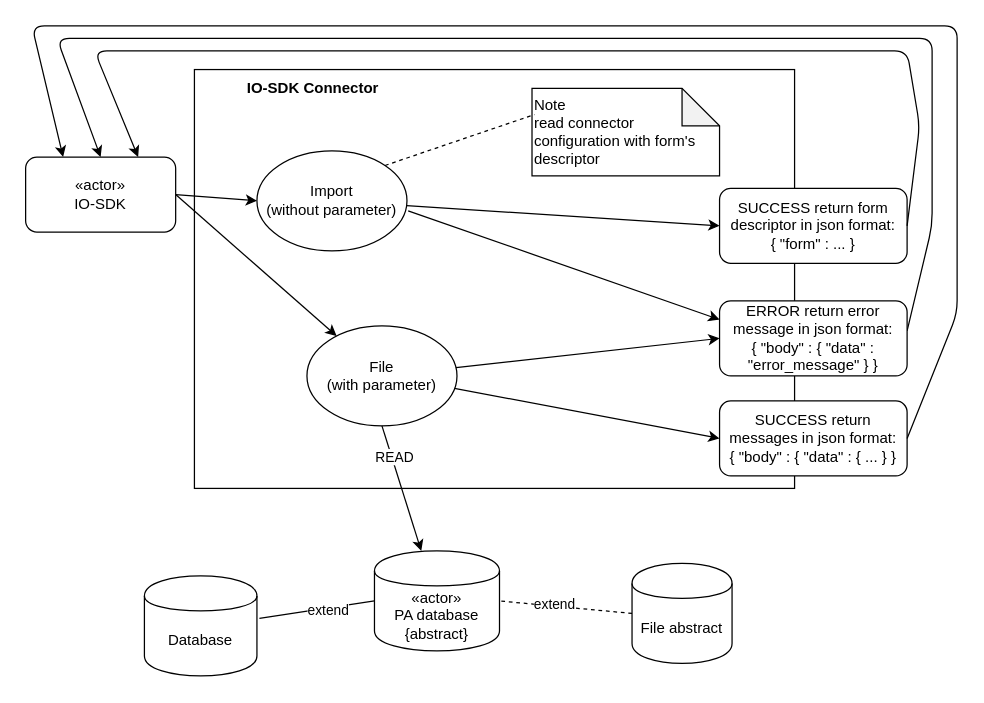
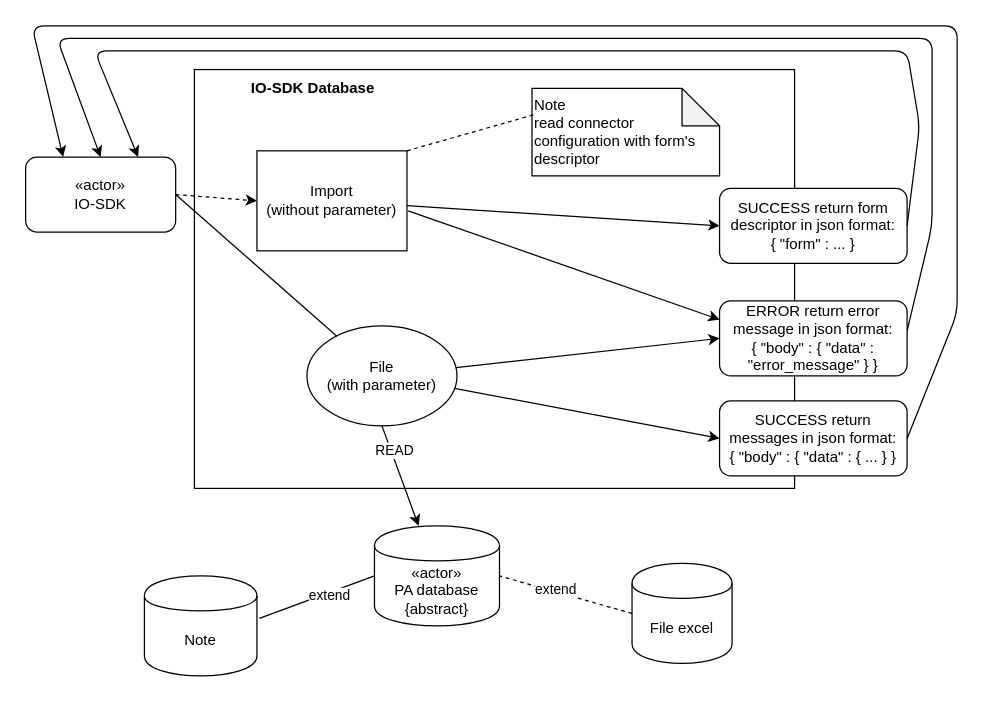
- <mxCell id="3" value="&lt;b&gt;IO-SDK Connector&lt;/b&gt;" style="text;html=1;strokeColor=none;fillColor=none;align=center;verticalAlign=middle;whiteSpace=wrap;rounded=0;" parent="1" vertex="1"><mxGeometry x="175" y="60" width="150" height="20" as="geometry" /></mxCell>
+ <mxCell id="3" value="&lt;b&gt;IO-SDK Database&lt;/b&gt;" style="text;html=1;strokeColor=none;fillColor=none;align=center;verticalAlign=middle;whiteSpace=wrap;rounded=0;" parent="1" vertex="1"><mxGeometry x="175" y="60" width="150" height="20" as="geometry" /></mxCell>
- <mxCell id="5" value="" style="endArrow=classic;html=1;entryX=0;entryY=0.5;entryDx=0;entryDy=0;exitX=1;exitY=0.5;exitDx=0;exitDy=0;" parent="1" source="8" target="4" edge="1"><mxGeometry width="50" height="50" relative="1" as="geometry"><mxPoint x="10" y="150" as="sourcePoint" /><mxPoint x="455" y="370" as="targetPoint" /></mxGeometry></mxCell>
+ <mxCell id="5" value="" style="endArrow=classic;html=1;entryX=0;entryY=0.5;entryDx=0;entryDy=0;exitX=1;exitY=0.5;exitDx=0;exitDy=0;dashed=1;" parent="1" source="8" target="4" edge="1"><mxGeometry width="50" height="50" relative="1" as="geometry"><mxPoint x="10" y="150" as="sourcePoint" /><mxPoint x="455" y="370" as="targetPoint" /></mxGeometry></mxCell>
- <mxCell id="4" value="Import&lt;br&gt;(without parameter)" style="ellipse;whiteSpace=wrap;html=1;" parent="1" vertex="1"><mxGeometry x="205" y="120" width="120" height="80" as="geometry" /></mxCell>
+ <mxCell id="4" value="Import&lt;br&gt;(without parameter)" style="whiteSpace=wrap;html=1;rounded=0;" parent="1" vertex="1"><mxGeometry x="205" y="120" width="120" height="80" as="geometry" /></mxCell>
- <mxCell id="7" value="" style="endArrow=classic;html=1;exitX=1;exitY=0.5;exitDx=0;exitDy=0;" parent="1" source="8" target="6" edge="1"><mxGeometry width="50" height="50" relative="1" as="geometry"><mxPoint x="10" y="150" as="sourcePoint" /><mxPoint x="475" y="130" as="targetPoint" /></mxGeometry></mxCell>
+ <mxCell id="7" value="" style="endArrow=none;html=1;exitX=1;exitY=0.5;exitDx=0;exitDy=0;" parent="1" source="8" target="6" edge="1"><mxGeometry width="50" height="50" relative="1" as="geometry"><mxPoint x="10" y="150" as="sourcePoint" /><mxPoint x="475" y="130" as="targetPoint" /></mxGeometry></mxCell>
- <mxCell id="21" value="&lt;span class=&quot;st&quot;&gt;«&lt;/span&gt;&lt;span&gt;actor»&lt;/span&gt;&lt;br&gt;&lt;span&gt;PA database&lt;br&gt;{abstract}&lt;br&gt;&lt;/span&gt;" style="shape=cylinder;whiteSpace=wrap;html=1;boundedLbl=1;backgroundOutline=1;" vertex="1" parent="1"><mxGeometry x="299" y="440" width="100" height="80" as="geometry" /></mxCell>
+ <mxCell id="21" value="&lt;span class=&quot;st&quot;&gt;«&lt;/span&gt;&lt;span&gt;actor»&lt;/span&gt;&lt;br&gt;&lt;span&gt;PA database&lt;br&gt;{abstract}&lt;br&gt;&lt;/span&gt;" style="shape=cylinder;whiteSpace=wrap;html=1;boundedLbl=1;backgroundOutline=1;" vertex="1" parent="1"><mxGeometry x="299" y="420" width="100" height="80" as="geometry" /></mxCell>
- <mxCell id="18" value="File abstract" style="shape=cylinder;whiteSpace=wrap;html=1;boundedLbl=1;backgroundOutline=1;" vertex="1" parent="1"><mxGeometry x="505" y="450" width="80" height="80" as="geometry" /></mxCell>
+ <mxCell id="18" value="File excel" style="shape=cylinder;whiteSpace=wrap;html=1;boundedLbl=1;backgroundOutline=1;" vertex="1" parent="1"><mxGeometry x="505" y="450" width="80" height="80" as="geometry" /></mxCell>
- <mxCell id="15" value="Database" style="shape=cylinder;whiteSpace=wrap;html=1;boundedLbl=1;backgroundOutline=1;" vertex="1" parent="1"><mxGeometry x="115" y="460" width="90" height="80" as="geometry" /></mxCell>
+ <mxCell id="15" value="Note" style="shape=cylinder;whiteSpace=wrap;html=1;boundedLbl=1;backgroundOutline=1;" vertex="1" parent="1"><mxGeometry x="115" y="460" width="90" height="80" as="geometry" /></mxCell>
